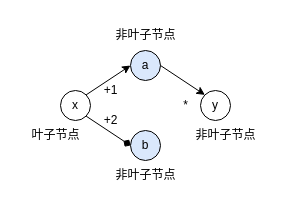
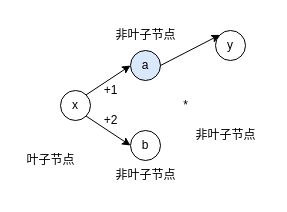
- <mxCell id="3" value="y" style="ellipse;whiteSpace=wrap;html=1;aspect=fixed;" vertex="1" parent="1"><mxGeometry x="200" y="90" width="30" height="30" as="geometry" /></mxCell>
+ <mxCell id="3" value="y" style="ellipse;whiteSpace=wrap;html=1;aspect=fixed;" vertex="1" parent="1"><mxGeometry x="215" y="30" width="30" height="30" as="geometry" /></mxCell>
- <mxCell id="9" value="叶子节点" style="text;html=1;align=center;verticalAlign=middle;resizable=0;points=[];autosize=1;strokeColor=none;fillColor=none;" vertex="1" parent="1"><mxGeometry x="20" y="120" width="70" height="30" as="geometry" /></mxCell>
+ <mxCell id="9" value="叶子节点" style="text;html=1;align=center;verticalAlign=middle;resizable=0;points=[];autosize=1;strokeColor=none;fillColor=none;" vertex="1" parent="1"><mxGeometry x="15" y="145" width="70" height="30" as="geometry" /></mxCell>
- <mxCell id="8" value="" style="endArrow=diamond;html=1;rounded=0;entryX=0;entryY=0.5;entryDx=0;entryDy=0;exitX=1;exitY=1;exitDx=0;exitDy=0;" edge="1" parent="1" source="4" target="5"><mxGeometry width="50" height="50" relative="1" as="geometry"><mxPoint x="115.607" y="124.393" as="sourcePoint" /><mxPoint x="160" y="95" as="targetPoint" /></mxGeometry></mxCell>
+ <mxCell id="8" value="" style="endArrow=classic;html=1;rounded=0;entryX=0;entryY=0.5;entryDx=0;entryDy=0;exitX=1;exitY=1;exitDx=0;exitDy=0;" edge="1" parent="1" source="4" target="5"><mxGeometry width="50" height="50" relative="1" as="geometry"><mxPoint x="115.607" y="124.393" as="sourcePoint" /><mxPoint x="160" y="95" as="targetPoint" /></mxGeometry></mxCell>
- <mxCell id="5" value="b" style="ellipse;whiteSpace=wrap;html=1;aspect=fixed;fillColor=#dae8fc;" vertex="1" parent="1"><mxGeometry x="130" y="130" width="30" height="30" as="geometry" /></mxCell>
+ <mxCell id="5" value="b" style="ellipse;whiteSpace=wrap;html=1;aspect=fixed;" vertex="1" parent="1"><mxGeometry x="130" y="130" width="30" height="30" as="geometry" /></mxCell>
